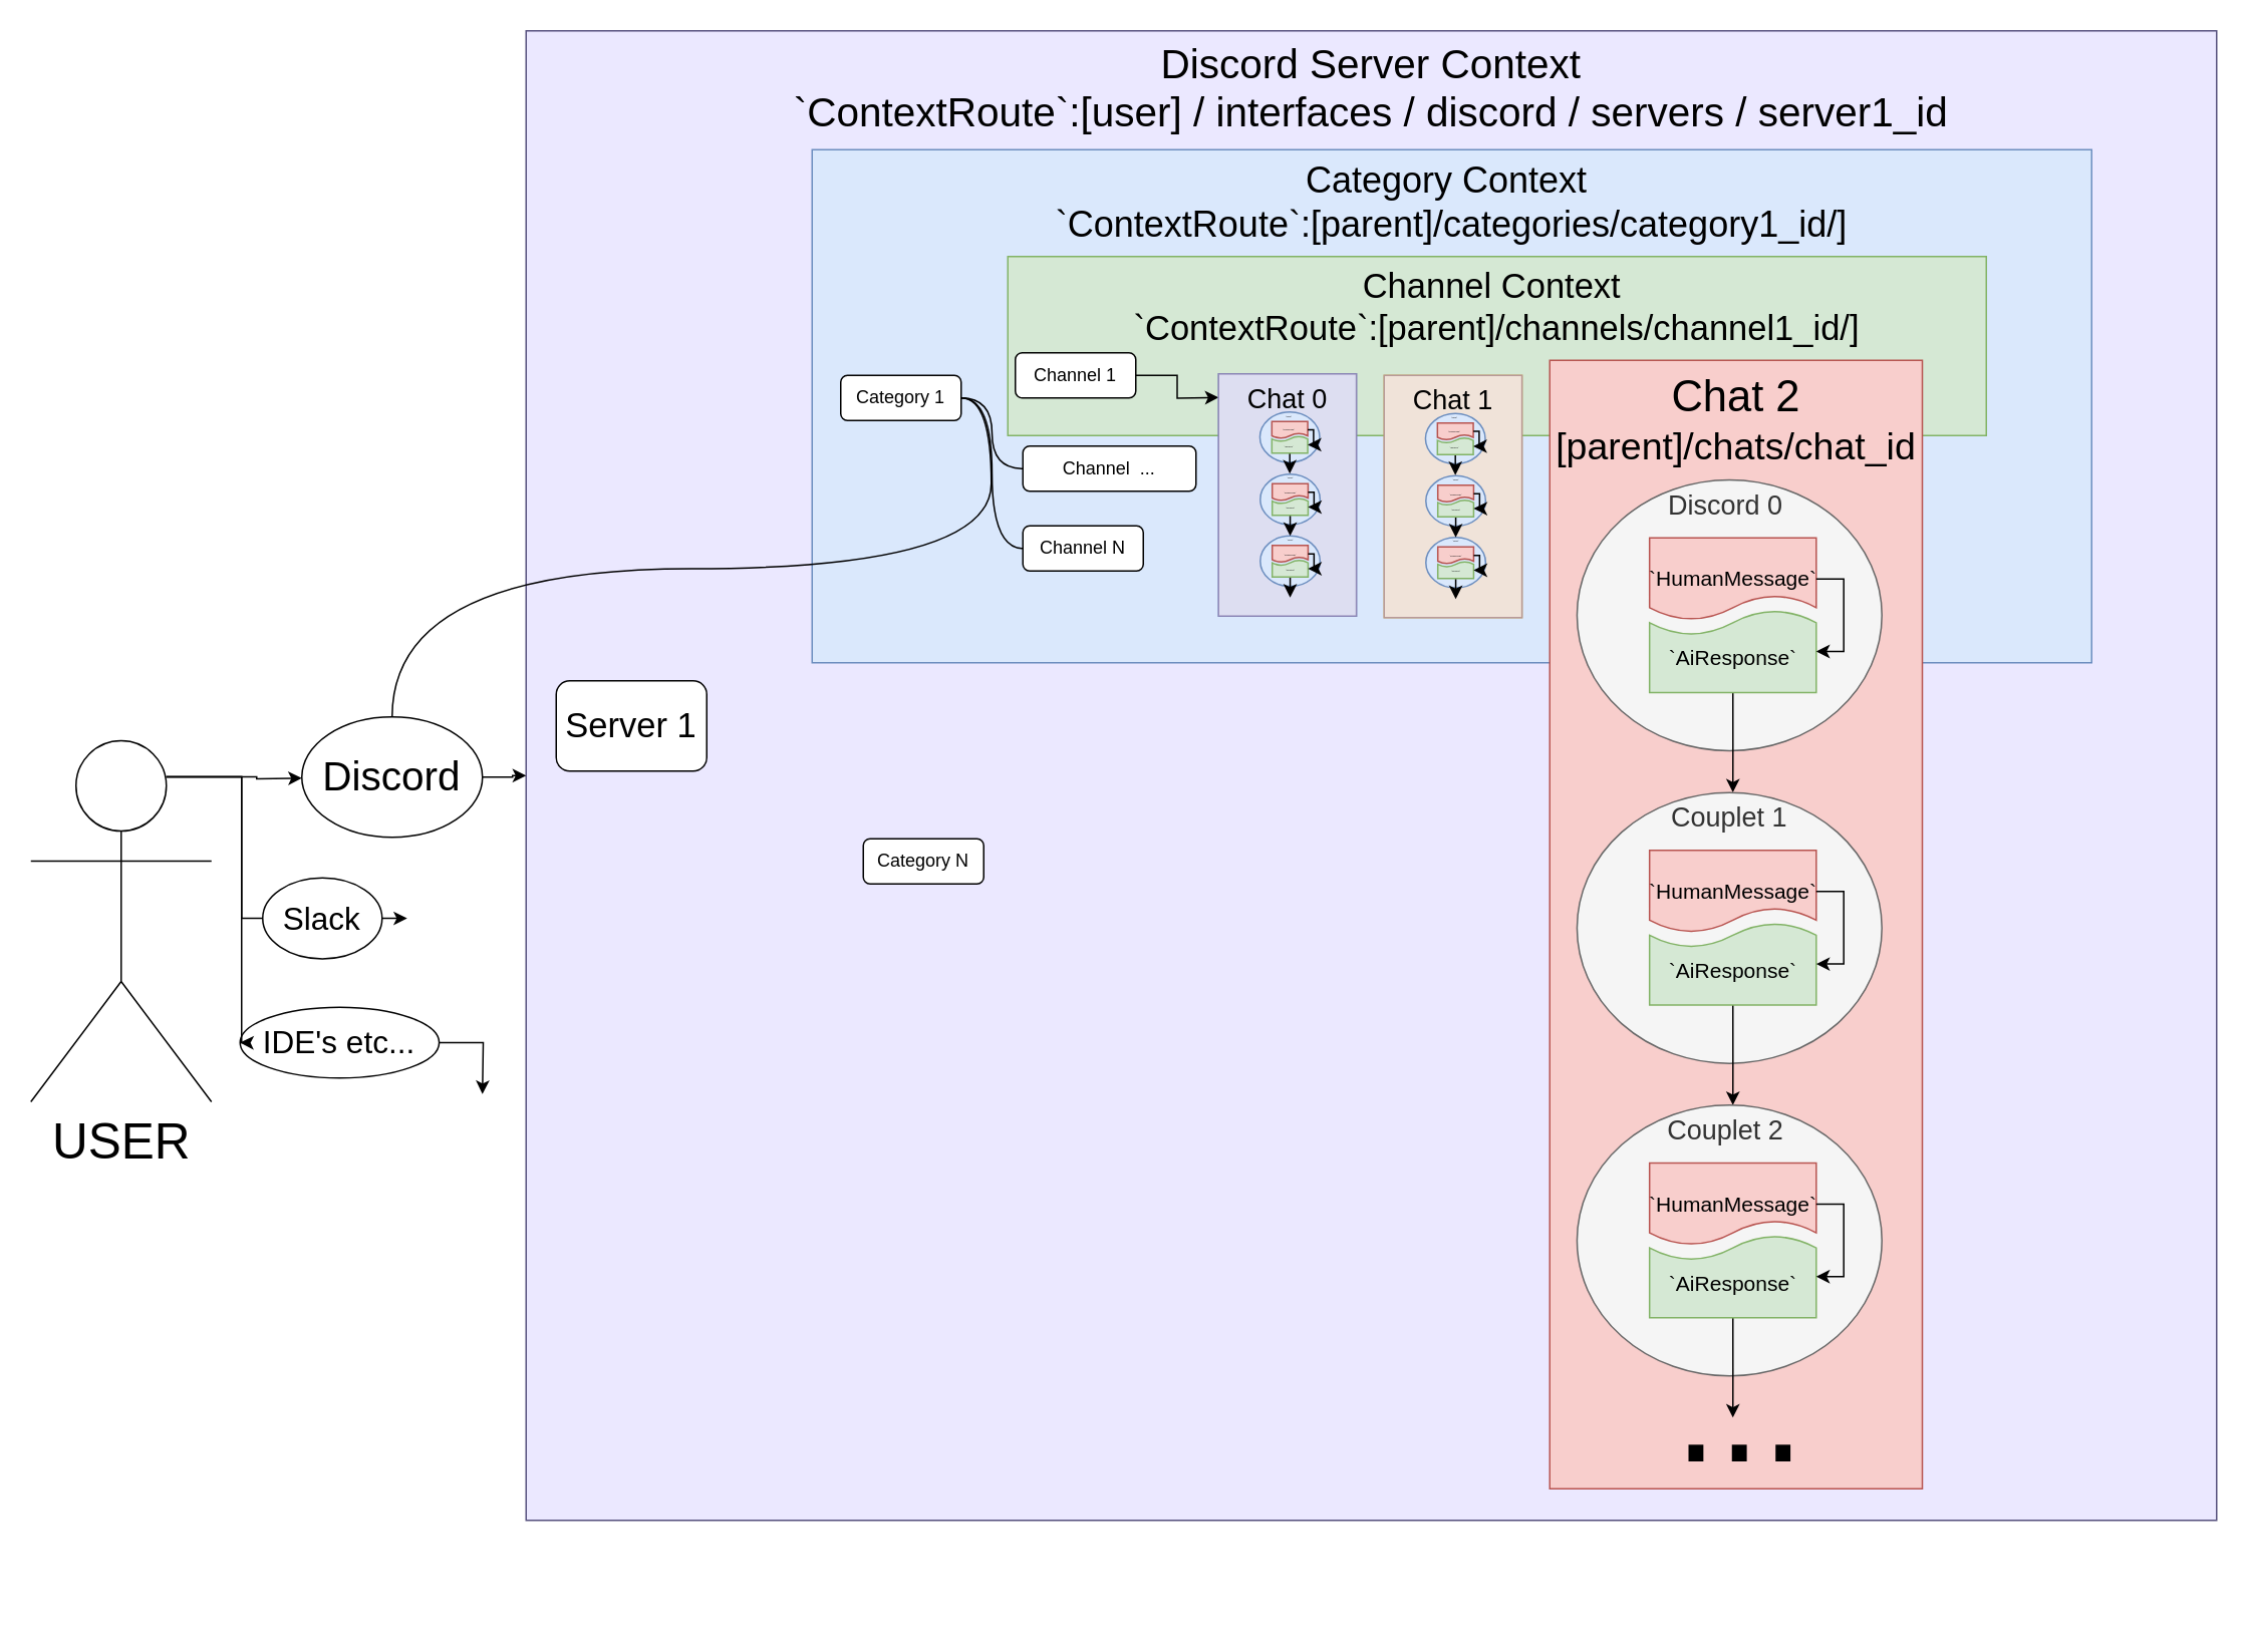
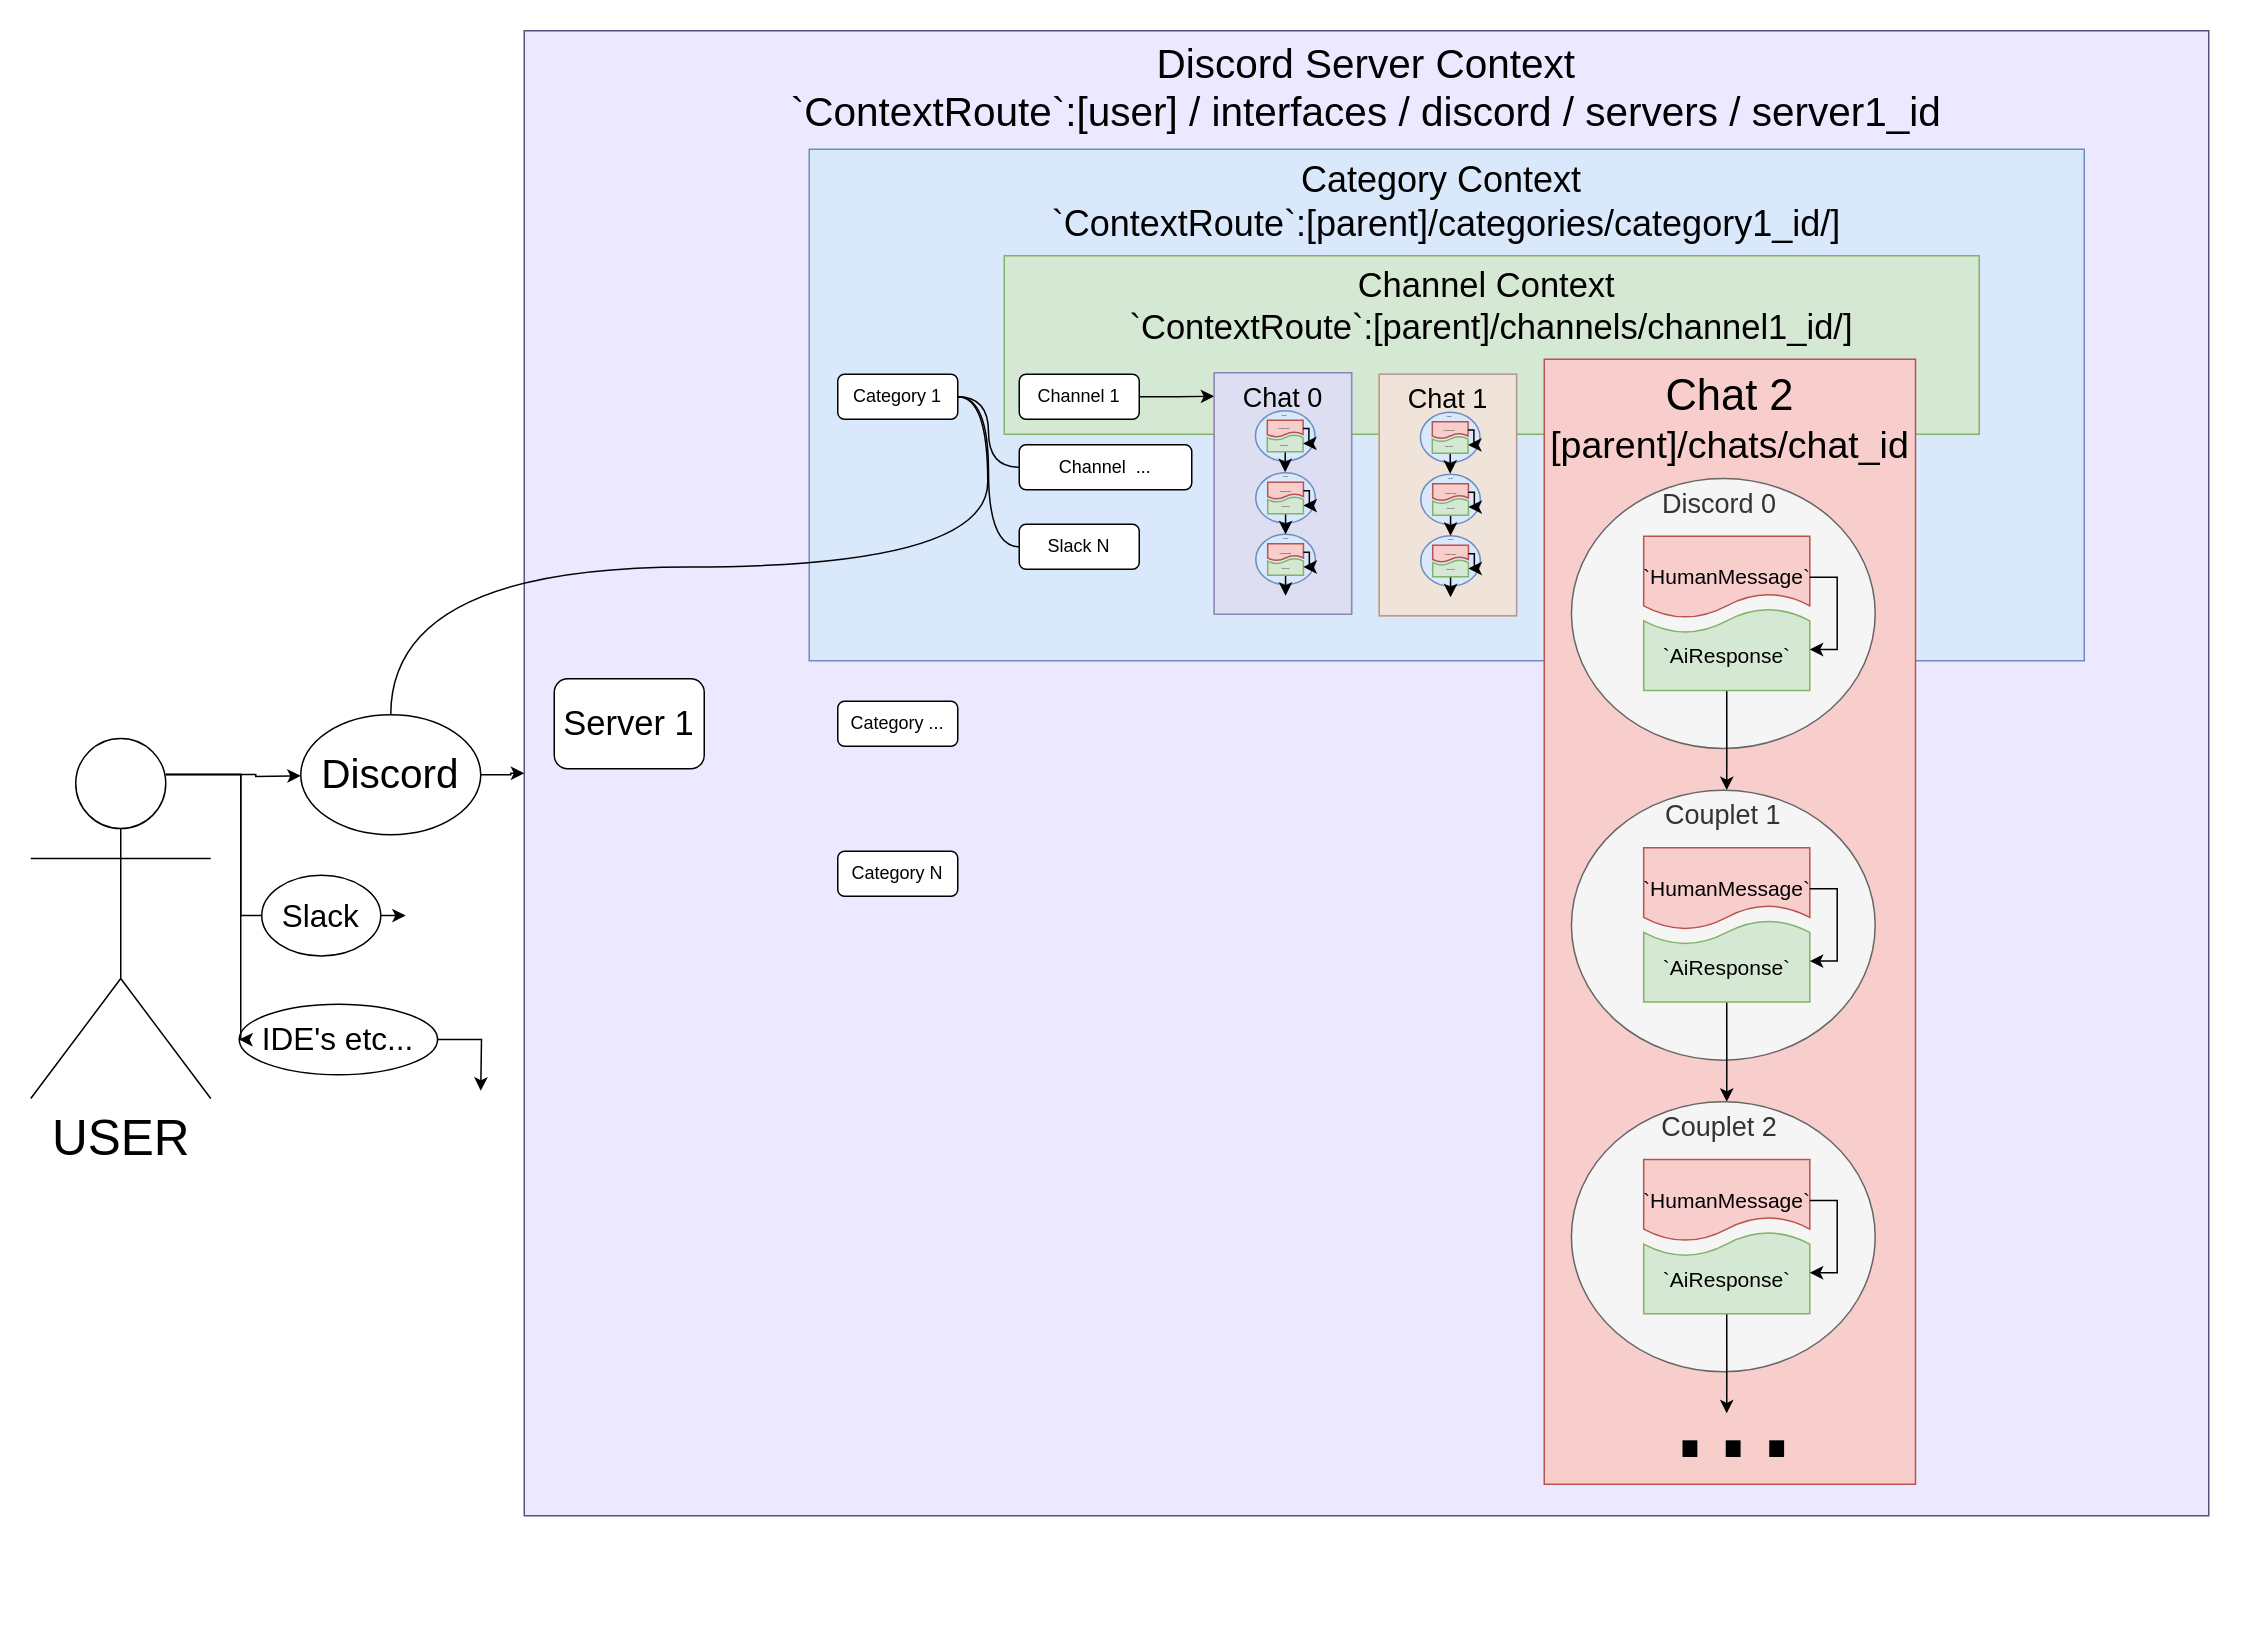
- <mxCell id="11" value="Channel 1" style="rounded=1;whiteSpace=wrap;html=1;" parent="2" vertex="1"><mxGeometry x="654" y="214" width="80" height="30" as="geometry" /></mxCell>
+ <mxCell id="11" value="Channel 1" style="rounded=1;whiteSpace=wrap;html=1;" parent="2" vertex="1"><mxGeometry x="659" y="229" width="80" height="30" as="geometry" /></mxCell>
- <mxCell id="13" value="Channel N" style="rounded=1;whiteSpace=wrap;html=1;" parent="2" vertex="1"><mxGeometry x="659" y="329" width="80" height="30" as="geometry" /></mxCell>
+ <mxCell id="13" value="Slack N" style="rounded=1;whiteSpace=wrap;html=1;" parent="2" vertex="1"><mxGeometry x="659" y="329" width="80" height="30" as="geometry" /></mxCell>
+ <mxCell id="8" value="Category ..." style="rounded=1;whiteSpace=wrap;html=1;" parent="2" vertex="1"><mxGeometry x="538" y="447" width="80" height="30" as="geometry" /></mxCell>
- <mxCell id="9" value="Category N" style="rounded=1;whiteSpace=wrap;html=1;" parent="2" vertex="1"><mxGeometry x="553" y="537" width="80" height="30" as="geometry" /></mxCell>
+ <mxCell id="9" value="Category N" style="rounded=1;whiteSpace=wrap;html=1;" parent="2" vertex="1"><mxGeometry x="538" y="547" width="80" height="30" as="geometry" /></mxCell>
